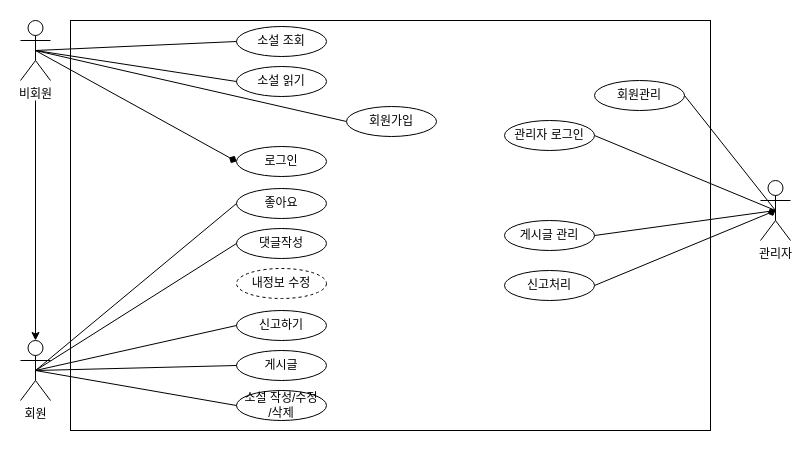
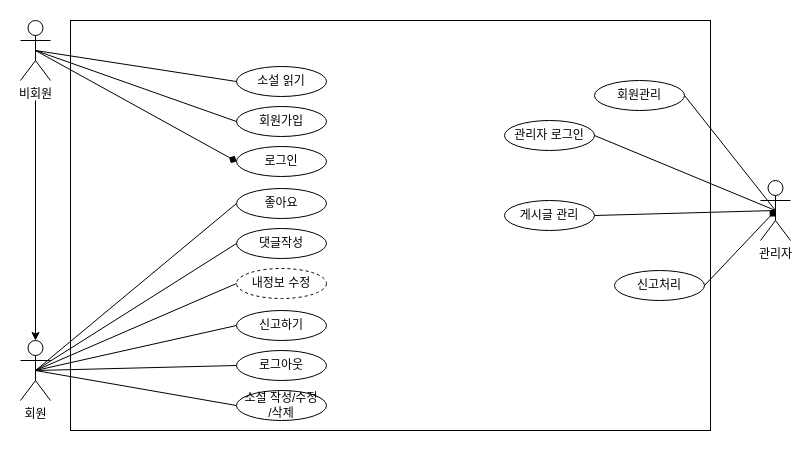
- <mxCell id="6" value="소설 조회" style="ellipse;whiteSpace=wrap;html=1;" vertex="1" parent="1"><mxGeometry x="236" y="26" width="90" height="30" as="geometry" /></mxCell>
- <mxCell id="15" value="" style="endArrow=none;html=1;rounded=0;entryX=0;entryY=0.5;entryDx=0;entryDy=0;exitX=0.5;exitY=0.5;exitDx=0;exitDy=0;exitPerimeter=0;" edge="1" parent="1" source="2" target="6"><mxGeometry width="50" height="50" relative="1" as="geometry"><mxPoint x="360" y="240" as="sourcePoint" /><mxPoint x="410" y="190" as="targetPoint" /></mxGeometry></mxCell>
- <mxCell id="7" value="회원가입" style="ellipse;whiteSpace=wrap;html=1;" vertex="1" parent="1"><mxGeometry x="346" y="106" width="90" height="30" as="geometry" /></mxCell>
+ <mxCell id="7" value="회원가입" style="ellipse;whiteSpace=wrap;html=1;" vertex="1" parent="1"><mxGeometry x="236" y="106" width="90" height="30" as="geometry" /></mxCell>
- <mxCell id="26" value="게시글 관리" style="ellipse;whiteSpace=wrap;html=1;" vertex="1" parent="1"><mxGeometry x="504" y="220" width="90" height="30" as="geometry" /></mxCell>
+ <mxCell id="26" value="게시글 관리" style="ellipse;whiteSpace=wrap;html=1;" vertex="1" parent="1"><mxGeometry x="504" y="200" width="90" height="30" as="geometry" /></mxCell>
- <mxCell id="25" value="신고처리" style="ellipse;whiteSpace=wrap;html=1;" vertex="1" parent="1"><mxGeometry x="504" y="270" width="90" height="30" as="geometry" /></mxCell>
+ <mxCell id="25" value="신고처리" style="ellipse;whiteSpace=wrap;html=1;" vertex="1" parent="1"><mxGeometry x="614" y="270" width="90" height="30" as="geometry" /></mxCell>
+ <mxCell id="21" value="" style="endArrow=none;html=1;rounded=0;entryX=0;entryY=0.5;entryDx=0;entryDy=0;exitX=0.5;exitY=0.5;exitDx=0;exitDy=0;exitPerimeter=0;" edge="1" parent="1" source="3" target="12"><mxGeometry width="50" height="50" relative="1" as="geometry"><mxPoint x="420" y="140" as="sourcePoint" /><mxPoint x="535" y="275" as="targetPoint" /></mxGeometry></mxCell>
- <mxCell id="11" value="게시글" style="ellipse;whiteSpace=wrap;html=1;" vertex="1" parent="1"><mxGeometry x="236" y="350" width="90" height="30" as="geometry" /></mxCell>
+ <mxCell id="11" value="로그아웃" style="ellipse;whiteSpace=wrap;html=1;" vertex="1" parent="1"><mxGeometry x="236" y="350" width="90" height="30" as="geometry" /></mxCell>
